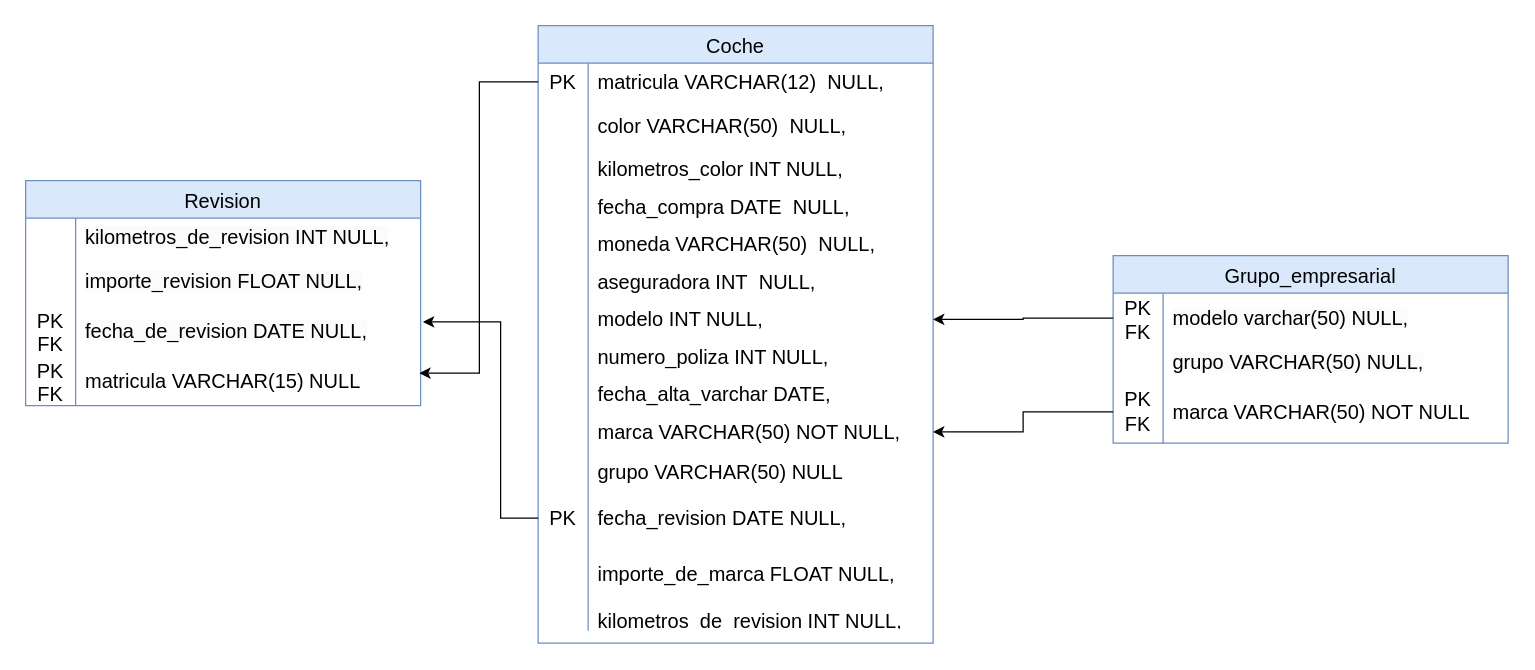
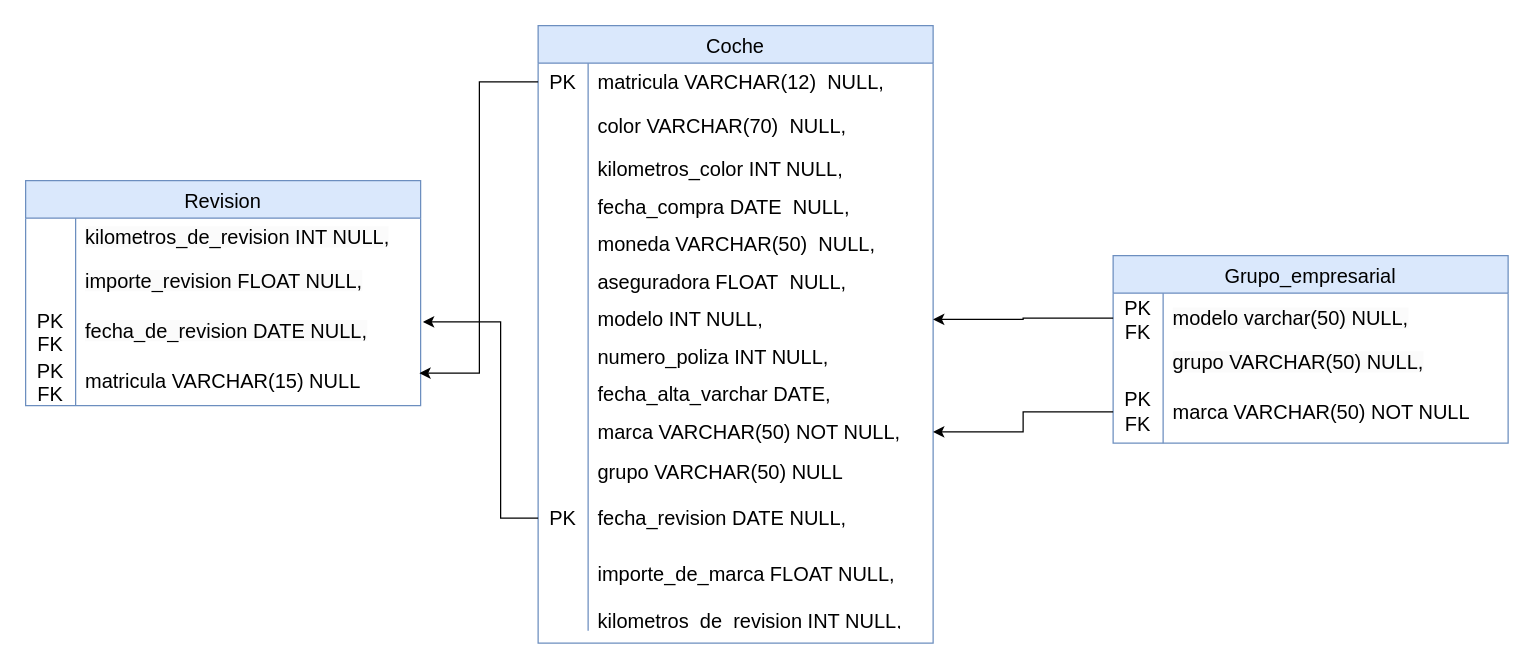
- <mxCell id="8" value="color VARCHAR(50)&amp;nbsp; NULL," style="shape=partialRectangle;html=1;whiteSpace=wrap;connectable=0;fillColor=none;top=0;left=0;bottom=0;right=0;align=left;spacingLeft=6;overflow=hidden;strokeColor=inherit;fontSize=16;" vertex="1" parent="6"><mxGeometry x="40" width="276" height="40" as="geometry"><mxRectangle width="276" height="40" as="alternateBounds" /></mxGeometry></mxCell>
+ <mxCell id="8" value="color VARCHAR(70)&amp;nbsp; NULL," style="shape=partialRectangle;html=1;whiteSpace=wrap;connectable=0;fillColor=none;top=0;left=0;bottom=0;right=0;align=left;spacingLeft=6;overflow=hidden;strokeColor=inherit;fontSize=16;" vertex="1" parent="6"><mxGeometry x="40" width="276" height="40" as="geometry"><mxRectangle width="276" height="40" as="alternateBounds" /></mxGeometry></mxCell>
- <mxCell id="20" value="aseguradora INT&amp;nbsp; NULL," style="shape=partialRectangle;html=1;whiteSpace=wrap;connectable=0;fillColor=none;top=0;left=0;bottom=0;right=0;align=left;spacingLeft=6;overflow=hidden;strokeColor=inherit;fontSize=16;" vertex="1" parent="18"><mxGeometry x="40" width="276" height="30" as="geometry"><mxRectangle width="276" height="30" as="alternateBounds" /></mxGeometry></mxCell>
+ <mxCell id="20" value="aseguradora FLOAT&amp;nbsp; NULL," style="shape=partialRectangle;html=1;whiteSpace=wrap;connectable=0;fillColor=none;top=0;left=0;bottom=0;right=0;align=left;spacingLeft=6;overflow=hidden;strokeColor=inherit;fontSize=16;" vertex="1" parent="18"><mxGeometry x="40" width="276" height="30" as="geometry"><mxRectangle width="276" height="30" as="alternateBounds" /></mxGeometry></mxCell>
